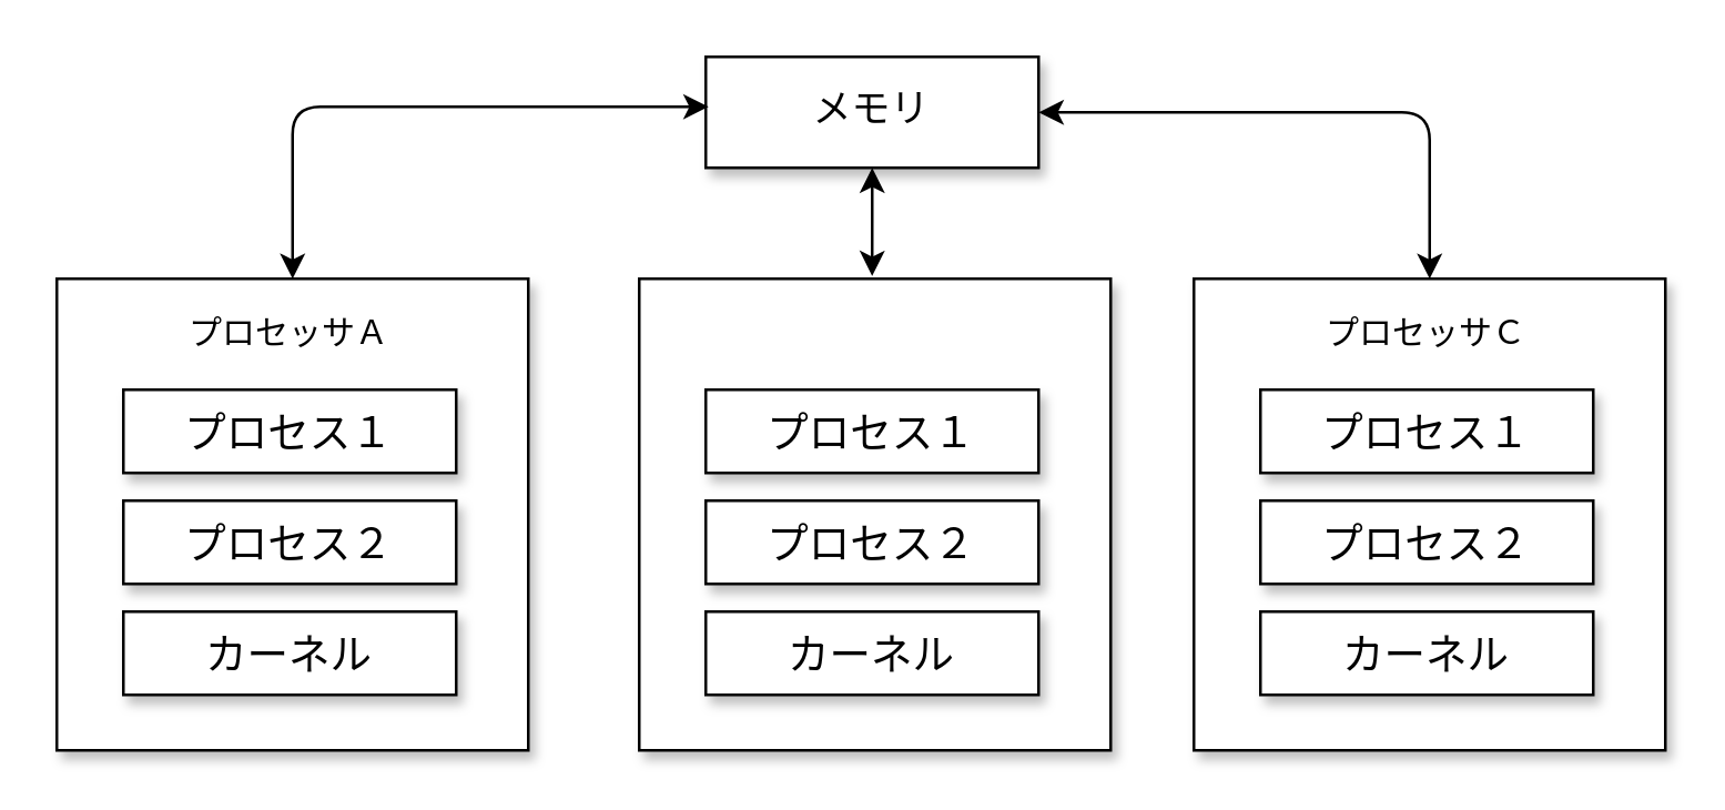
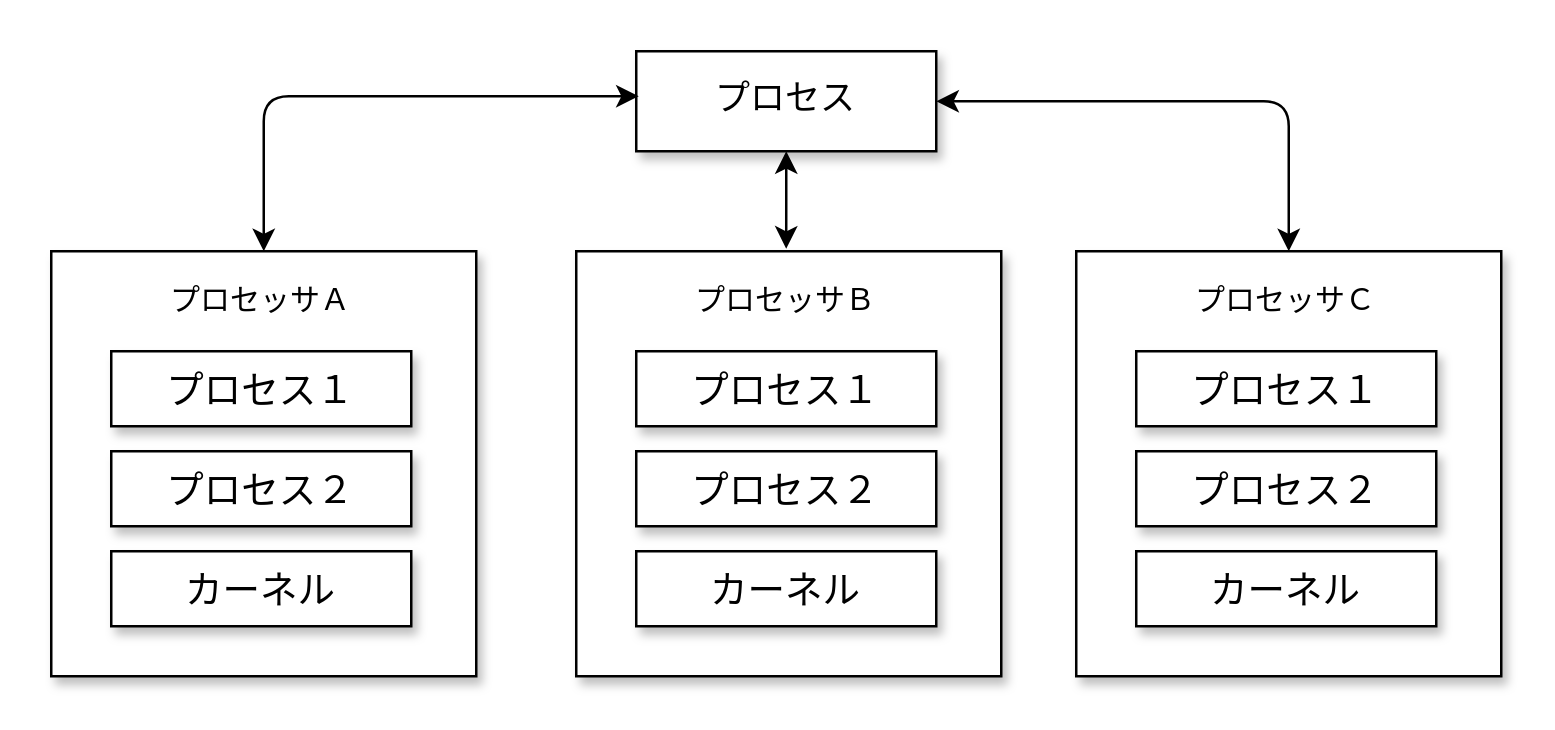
- <mxCell id="3" value="&lt;font style=&quot;font-size: 14px&quot; face=&quot;ヒラギノ角ゴ Pro W5&quot;&gt;メモリ&lt;/font&gt;" style="rounded=0;whiteSpace=wrap;html=1;shadow=1;" parent="1" vertex="1"><mxGeometry x="254" y="20" width="120" height="40" as="geometry" /></mxCell>
+ <mxCell id="3" value="&lt;font style=&quot;font-size: 14px&quot; face=&quot;ヒラギノ角ゴ Pro W5&quot;&gt;プロセス&lt;/font&gt;" style="rounded=0;whiteSpace=wrap;html=1;shadow=1;" parent="1" vertex="1"><mxGeometry x="254" y="20" width="120" height="40" as="geometry" /></mxCell>
+ <mxCell id="9" value="プロセッサＢ" style="text;html=1;strokeColor=none;fillColor=none;align=center;verticalAlign=middle;whiteSpace=wrap;rounded=0;shadow=1;" parent="1" vertex="1"><mxGeometry x="274" y="110" width="80" height="20" as="geometry" /></mxCell>
